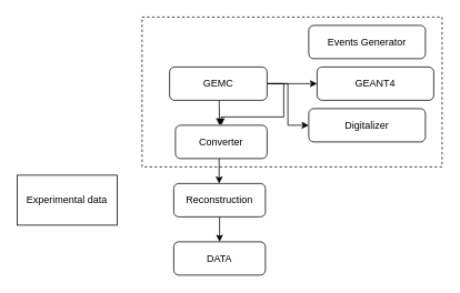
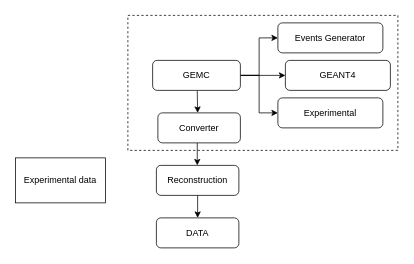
- <mxCell id="11" style="edgeStyle=orthogonalEdgeStyle;rounded=0;orthogonalLoop=1;jettySize=auto;html=1;exitX=1;exitY=0.5;exitDx=0;exitDy=0;" parent="1" source="13" target="5" edge="1"><mxGeometry relative="1" as="geometry" /></mxCell>
+ <mxCell id="11" style="edgeStyle=orthogonalEdgeStyle;rounded=0;orthogonalLoop=1;jettySize=auto;html=1;exitX=1;exitY=0.5;exitDx=0;exitDy=0;entryX=0;entryY=0.5;entryDx=0;entryDy=0;" parent="1" source="13" target="3" edge="1"><mxGeometry relative="1" as="geometry" /></mxCell>
- <mxCell id="15" value="Digitalizer" style="rounded=1;whiteSpace=wrap;html=1;" parent="1" vertex="1"><mxGeometry x="370" y="130" width="140" height="40" as="geometry" /></mxCell>
+ <mxCell id="15" value="Experimental" style="rounded=1;whiteSpace=wrap;html=1;" parent="1" vertex="1"><mxGeometry x="370" y="130" width="140" height="40" as="geometry" /></mxCell>
